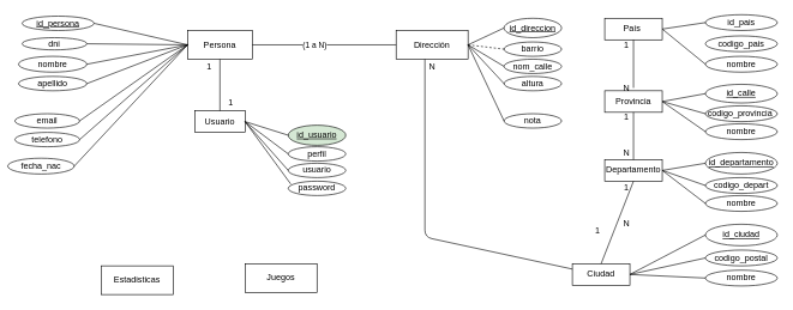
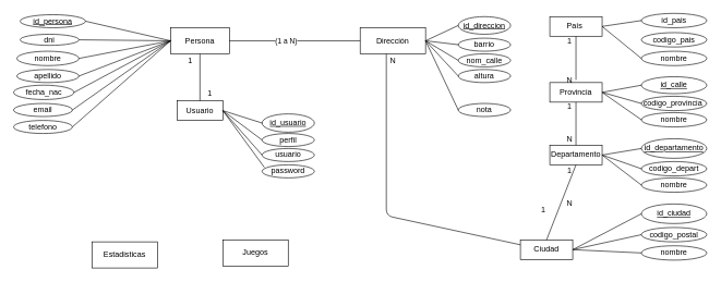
- <mxCell id="55" value="" style="endArrow=none;html=1;entryX=0;entryY=0.5;entryDx=0;entryDy=0;exitX=1;exitY=0.5;exitDx=0;exitDy=0;dashed=1;" edge="1" parent="1" source="13" target="49"><mxGeometry width="50" height="50" relative="1" as="geometry"><mxPoint x="660" y="88" as="sourcePoint" /><mxPoint x="710" y="126" as="targetPoint" /></mxGeometry></mxCell>
+ <mxCell id="55" value="" style="endArrow=none;html=1;entryX=0;entryY=0.5;entryDx=0;entryDy=0;exitX=1;exitY=0.5;exitDx=0;exitDy=0;" edge="1" parent="1" source="13" target="49"><mxGeometry width="50" height="50" relative="1" as="geometry"><mxPoint x="660" y="88" as="sourcePoint" /><mxPoint x="710" y="126" as="targetPoint" /></mxGeometry></mxCell>
- <mxCell id="23" value="id_usuario" style="ellipse;whiteSpace=wrap;html=1;align=center;fontStyle=4;fillColor=#d5e8d4;" vertex="1" parent="1"><mxGeometry x="400" y="174" width="80" height="28" as="geometry" /></mxCell>
+ <mxCell id="23" value="id_usuario" style="ellipse;whiteSpace=wrap;html=1;align=center;fontStyle=4;" vertex="1" parent="1"><mxGeometry x="400" y="174" width="80" height="28" as="geometry" /></mxCell>
- <mxCell id="11" value="fecha_nac" style="ellipse;whiteSpace=wrap;html=1;align=center;" vertex="1" parent="1"><mxGeometry x="10" y="220" width="92.5" height="22" as="geometry" /></mxCell>
+ <mxCell id="11" value="fecha_nac" style="ellipse;whiteSpace=wrap;html=1;align=center;" vertex="1" parent="1"><mxGeometry x="20" y="130" width="92.5" height="22" as="geometry" /></mxCell>
